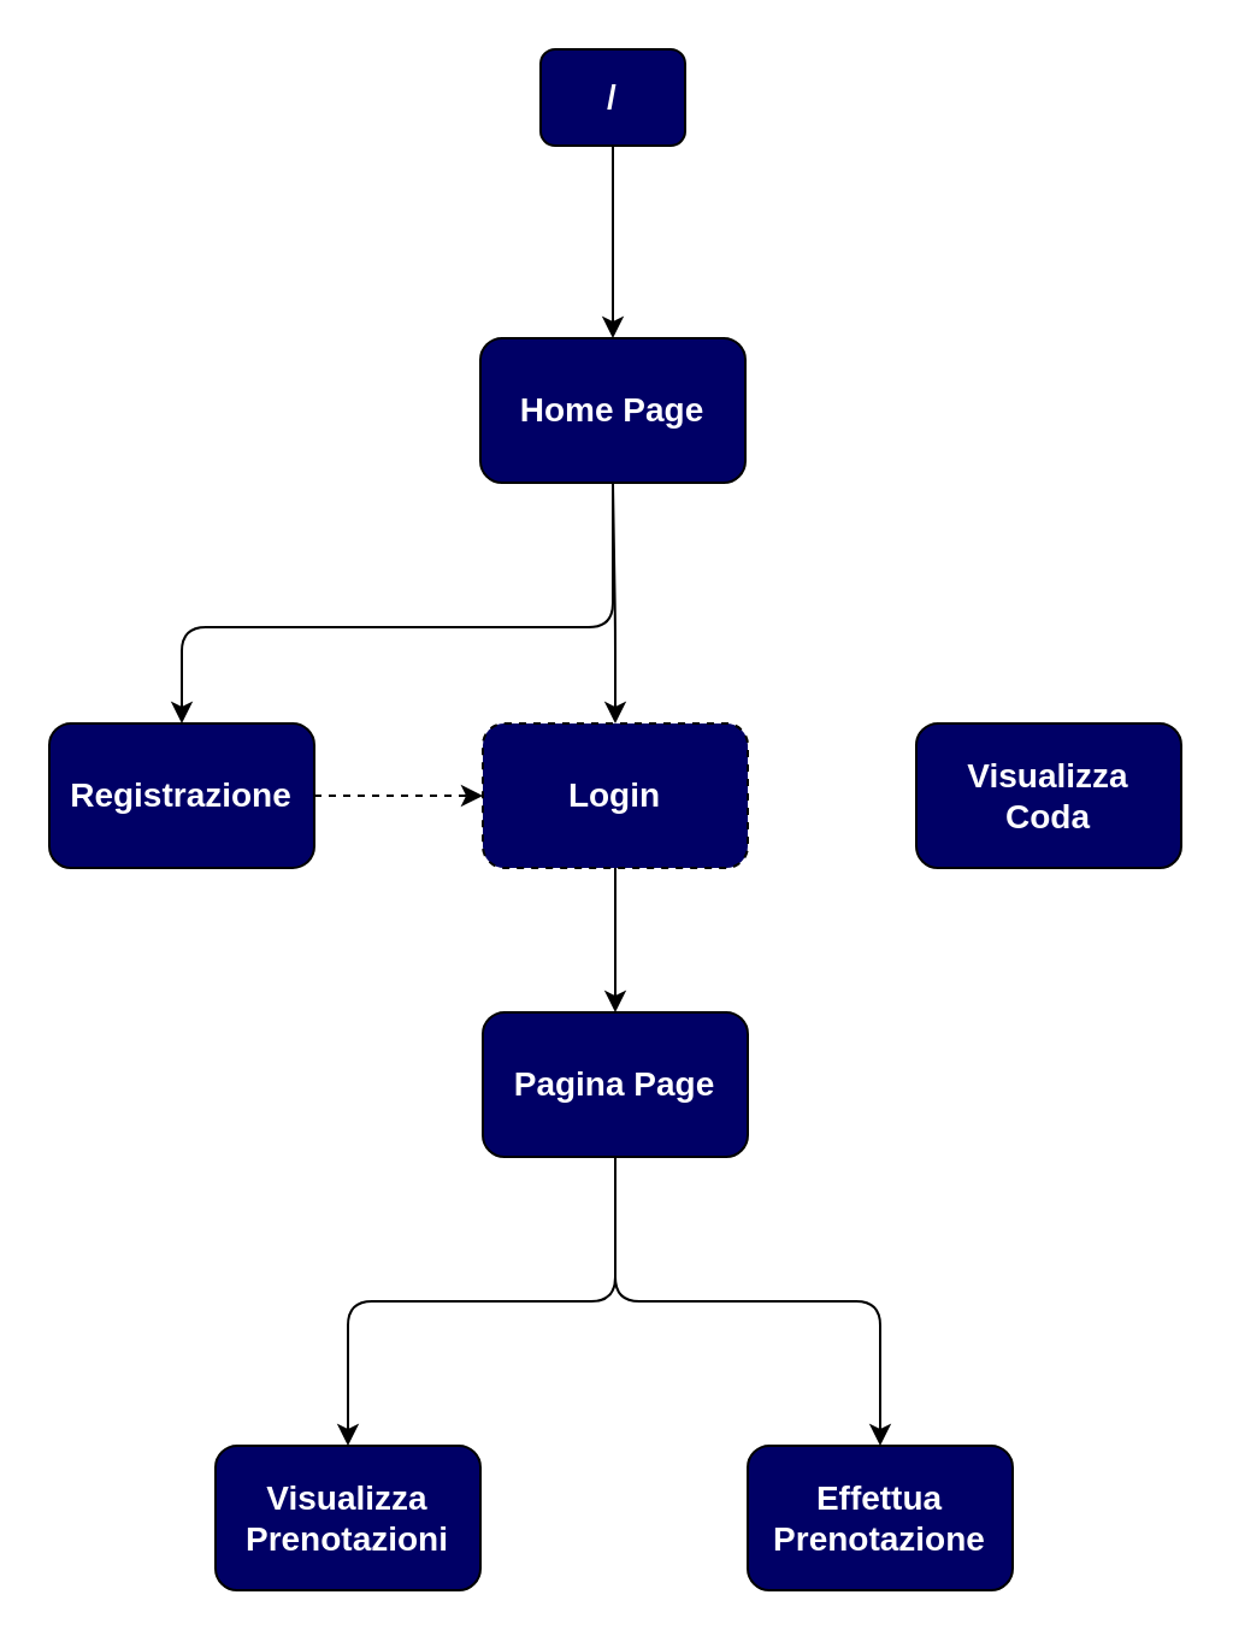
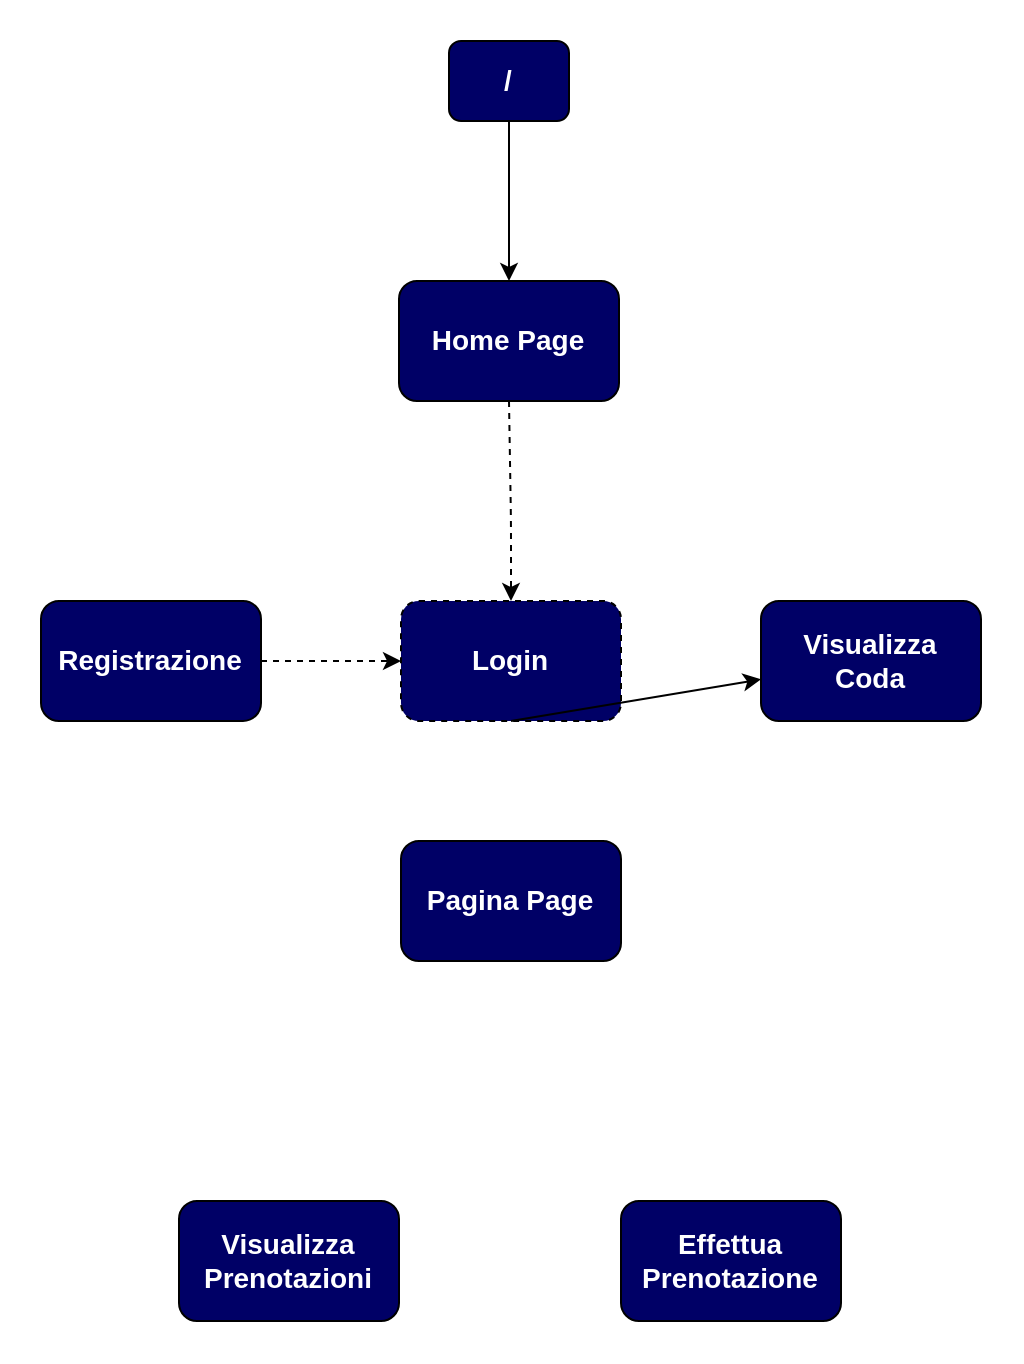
- <mxCell id="7" value="" style="endArrow=classic;html=1;exitX=0.5;exitY=1;exitDx=0;exitDy=0;entryX=0.5;entryY=0;entryDx=0;entryDy=0;" edge="1" parent="1" source="3" target="4"><mxGeometry width="50" height="50" relative="1" as="geometry"><mxPoint x="94" y="200" as="sourcePoint" /><mxPoint x="549" y="250" as="targetPoint" /><Array as="points"><mxPoint x="254" y="260" /><mxPoint x="75" y="260" /></Array></mxGeometry></mxCell>
- <mxCell id="6" value="" style="endArrow=classic;html=1;exitX=0.5;exitY=1;exitDx=0;exitDy=0;entryX=0.5;entryY=0;entryDx=0;entryDy=0;" edge="1" parent="1" source="3" target="5"><mxGeometry width="50" height="50" relative="1" as="geometry"><mxPoint x="94" y="200" as="sourcePoint" /><mxPoint x="549" y="250" as="targetPoint" /><Array as="points"><mxPoint x="255" y="260" /></Array></mxGeometry></mxCell>
+ <mxCell id="6" value="" style="endArrow=classic;html=1;exitX=0.5;exitY=1;exitDx=0;exitDy=0;entryX=0.5;entryY=0;entryDx=0;entryDy=0;dashed=1;" edge="1" parent="1" source="3" target="5"><mxGeometry width="50" height="50" relative="1" as="geometry"><mxPoint x="94" y="200" as="sourcePoint" /><mxPoint x="549" y="250" as="targetPoint" /><Array as="points"><mxPoint x="255" y="260" /></Array></mxGeometry></mxCell>
- <mxCell id="15" value="" style="endArrow=classic;html=1;exitX=0.5;exitY=1;exitDx=0;exitDy=0;entryX=0.5;entryY=0;entryDx=0;entryDy=0;" edge="1" parent="1" source="5" target="10"><mxGeometry width="50" height="50" relative="1" as="geometry"><mxPoint x="330" y="540" as="sourcePoint" /><mxPoint x="380" y="490" as="targetPoint" /></mxGeometry></mxCell>
+ <mxCell id="15" value="" style="endArrow=classic;html=1;exitX=0.5;exitY=1;exitDx=0;exitDy=0;" edge="1" parent="1" source="5" target="16"><mxGeometry width="50" height="50" relative="1" as="geometry"><mxPoint x="330" y="540" as="sourcePoint" /><mxPoint x="380" y="490" as="targetPoint" /></mxGeometry></mxCell>
- <mxCell id="13" value="" style="endArrow=classic;html=1;exitX=0.5;exitY=1;exitDx=0;exitDy=0;entryX=0.5;entryY=0;entryDx=0;entryDy=0;" edge="1" parent="1" source="10" target="14"><mxGeometry width="50" height="50" relative="1" as="geometry"><mxPoint x="-40" y="670" as="sourcePoint" /><mxPoint x="120" y="610" as="targetPoint" /><Array as="points"><mxPoint x="255" y="540" /><mxPoint x="144" y="540" /></Array></mxGeometry></mxCell>
- <mxCell id="11" value="" style="endArrow=classic;html=1;exitX=0.5;exitY=1;exitDx=0;exitDy=0;entryX=0.5;entryY=0;entryDx=0;entryDy=0;" edge="1" parent="1" source="10" target="12"><mxGeometry width="50" height="50" relative="1" as="geometry"><mxPoint x="-40" y="670" as="sourcePoint" /><mxPoint x="410" y="600" as="targetPoint" /><Array as="points"><mxPoint x="255" y="540" /><mxPoint x="365" y="540" /></Array></mxGeometry></mxCell>
